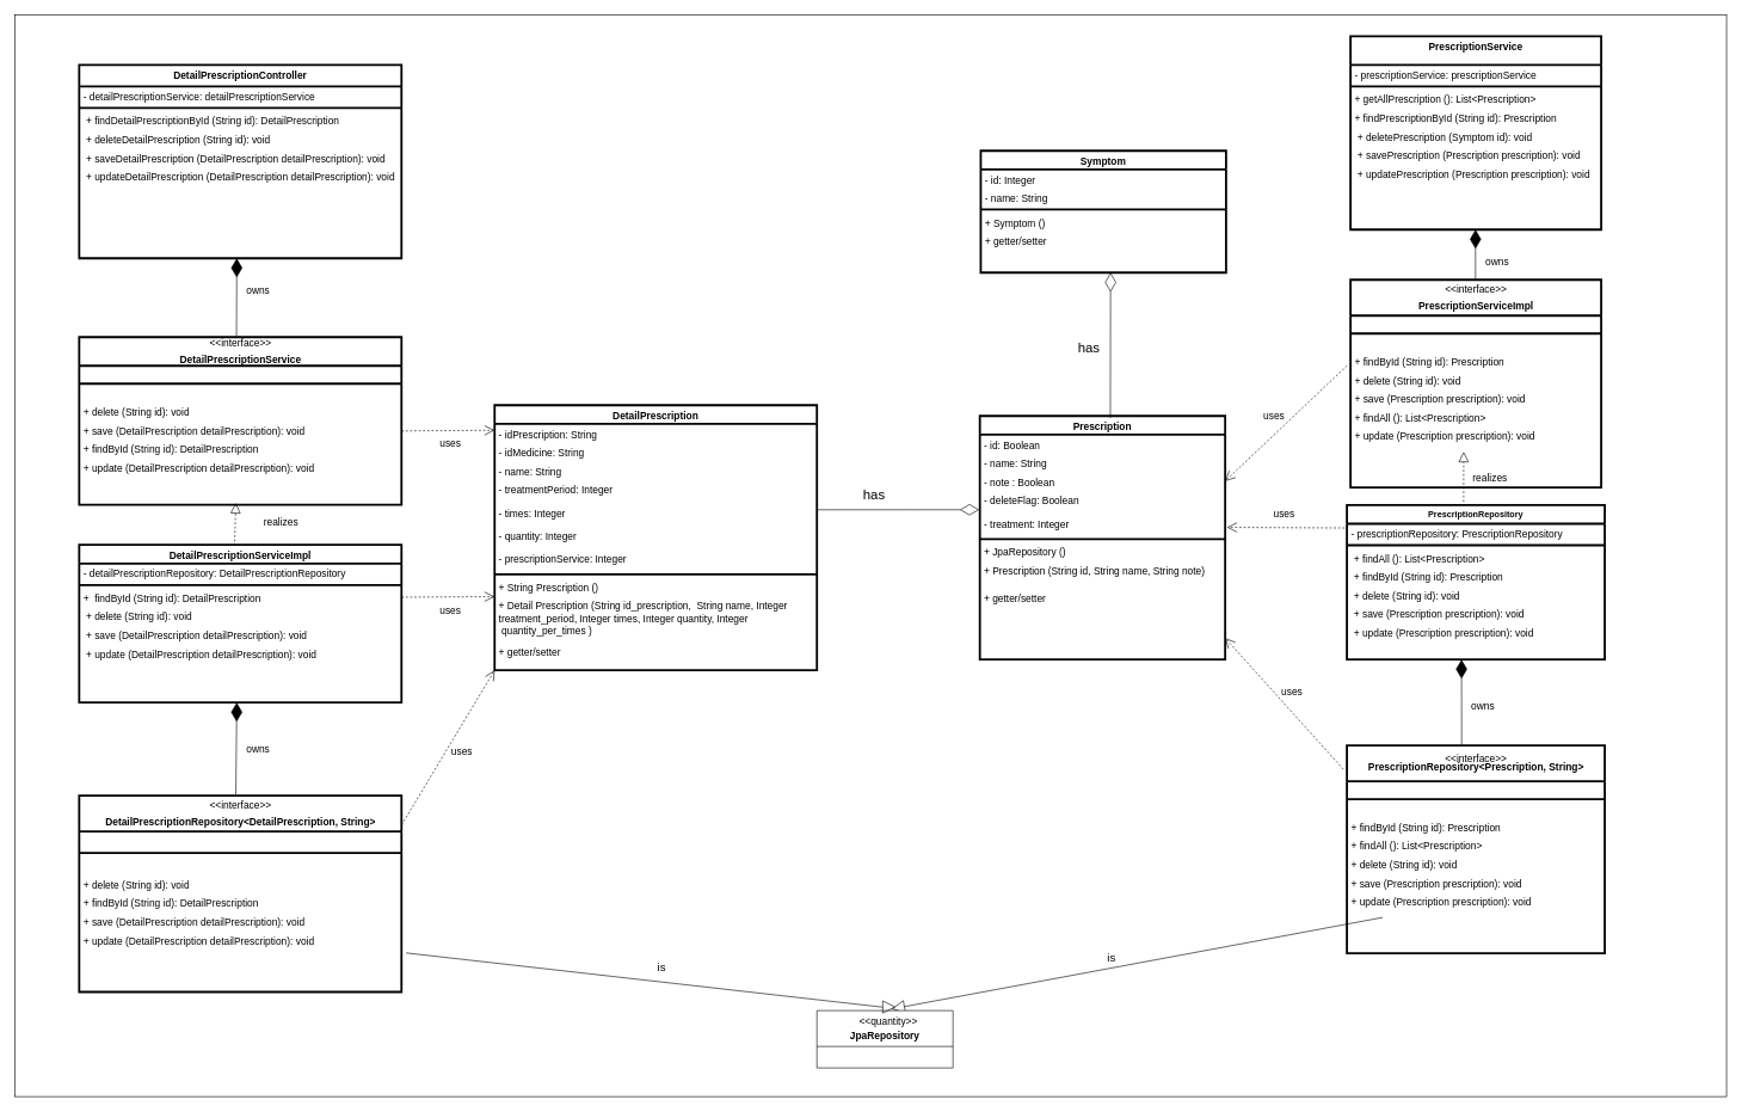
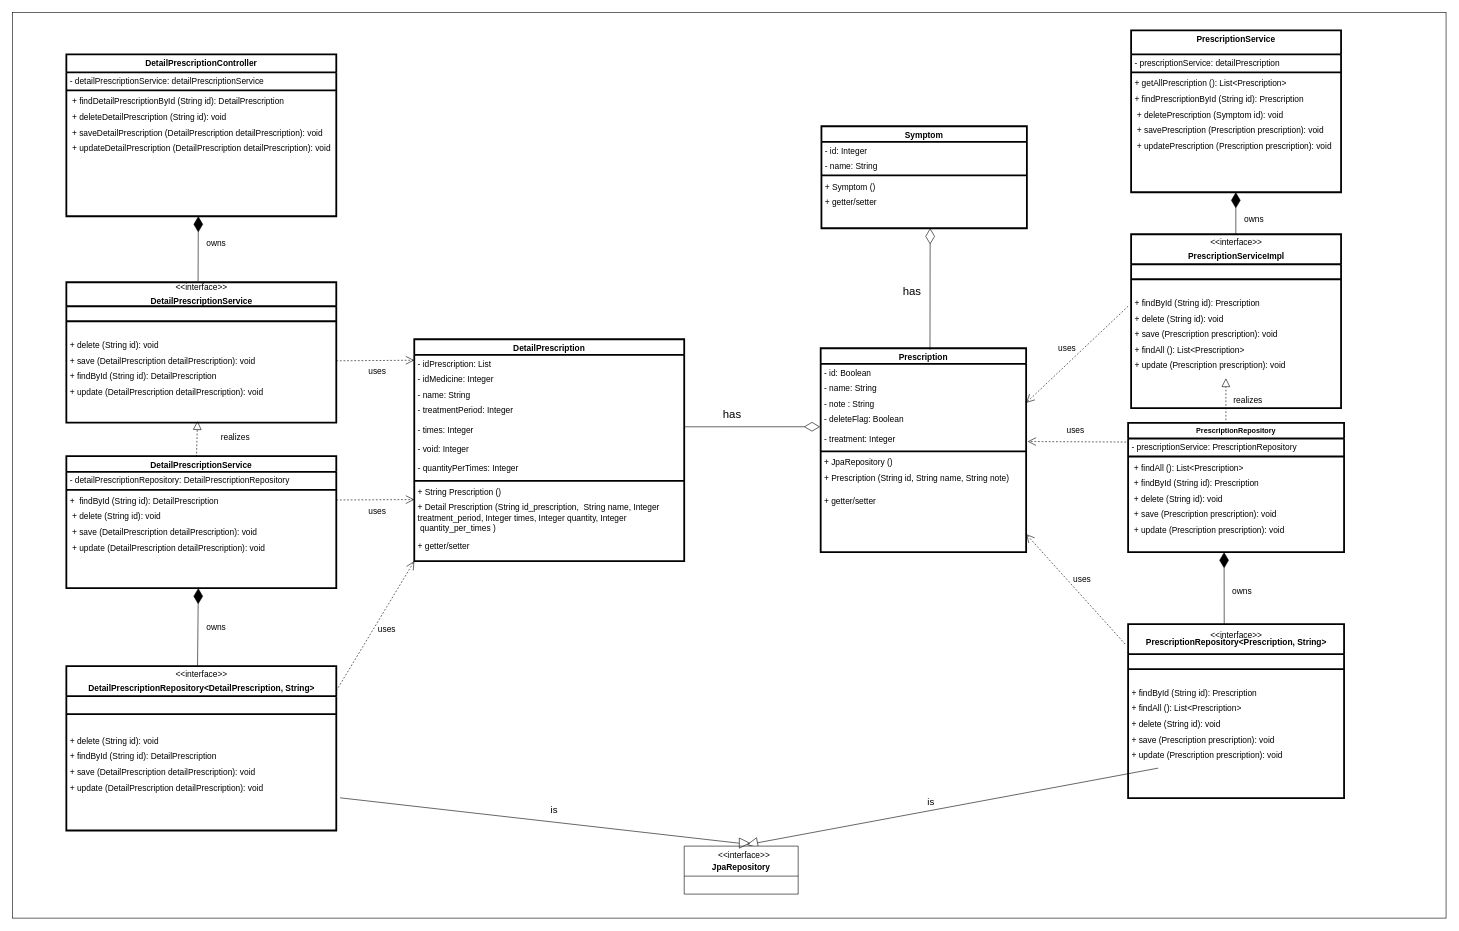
- <mxCell id="19" value="- prescriptionService: prescriptionService" style="text;align=left;verticalAlign=top;spacingLeft=4;spacingRight=4;overflow=hidden;rotatable=0;points=[[0,0.5],[1,0.5]];portConstraint=eastwest;fontSize=14;" parent="18" vertex="1"><mxGeometry y="40" width="350" height="26" as="geometry" /></mxCell>
+ <mxCell id="19" value="- prescriptionService: detailPrescription" style="text;align=left;verticalAlign=top;spacingLeft=4;spacingRight=4;overflow=hidden;rotatable=0;points=[[0,0.5],[1,0.5]];portConstraint=eastwest;fontSize=14;" parent="18" vertex="1"><mxGeometry y="40" width="350" height="26" as="geometry" /></mxCell>
- <mxCell id="49" value="- idPrescription: String" style="text;align=left;verticalAlign=top;spacingLeft=4;spacingRight=4;overflow=hidden;rotatable=0;points=[[0,0.5],[1,0.5]];portConstraint=eastwest;fontSize=14;" parent="48" vertex="1"><mxGeometry y="26" width="450" height="26" as="geometry" /></mxCell>
+ <mxCell id="49" value="- idPrescription: List" style="text;align=left;verticalAlign=top;spacingLeft=4;spacingRight=4;overflow=hidden;rotatable=0;points=[[0,0.5],[1,0.5]];portConstraint=eastwest;fontSize=14;" parent="48" vertex="1"><mxGeometry y="26" width="450" height="26" as="geometry" /></mxCell>
- <mxCell id="50" value="- idMedicine: String" style="text;align=left;verticalAlign=top;spacingLeft=4;spacingRight=4;overflow=hidden;rotatable=0;points=[[0,0.5],[1,0.5]];portConstraint=eastwest;fontSize=14;" parent="48" vertex="1"><mxGeometry y="52" width="450" height="26" as="geometry" /></mxCell>
+ <mxCell id="50" value="- idMedicine: Integer" style="text;align=left;verticalAlign=top;spacingLeft=4;spacingRight=4;overflow=hidden;rotatable=0;points=[[0,0.5],[1,0.5]];portConstraint=eastwest;fontSize=14;" parent="48" vertex="1"><mxGeometry y="52" width="450" height="26" as="geometry" /></mxCell>
- <mxCell id="9" value="- note : Boolean" style="text;align=left;verticalAlign=top;spacingLeft=4;spacingRight=4;overflow=hidden;rotatable=0;points=[[0,0.5],[1,0.5]];portConstraint=eastwest;fontSize=14;" parent="6" vertex="1"><mxGeometry y="78" width="342.5" height="26" as="geometry" /></mxCell>
+ <mxCell id="9" value="- note : String" style="text;align=left;verticalAlign=top;spacingLeft=4;spacingRight=4;overflow=hidden;rotatable=0;points=[[0,0.5],[1,0.5]];portConstraint=eastwest;fontSize=14;" parent="6" vertex="1"><mxGeometry y="78" width="342.5" height="26" as="geometry" /></mxCell>
- <mxCell id="34" value="- prescriptionRepository: PrescriptionRepository" style="text;align=left;verticalAlign=top;spacingLeft=4;spacingRight=4;overflow=hidden;rotatable=0;points=[[0,0.5],[1,0.5]];portConstraint=eastwest;fontSize=14;" parent="33" vertex="1"><mxGeometry y="26" width="360" height="26" as="geometry" /></mxCell>
+ <mxCell id="34" value="- prescriptionService: PrescriptionRepository" style="text;align=left;verticalAlign=top;spacingLeft=4;spacingRight=4;overflow=hidden;rotatable=0;points=[[0,0.5],[1,0.5]];portConstraint=eastwest;fontSize=14;" parent="33" vertex="1"><mxGeometry y="26" width="360" height="26" as="geometry" /></mxCell>
- <mxCell id="54" value="- quantity: Integer&#10;" style="text;align=left;verticalAlign=top;spacingLeft=4;spacingRight=4;overflow=hidden;rotatable=0;points=[[0,0.5],[1,0.5]];portConstraint=eastwest;rounded=0;shadow=0;html=0;fontSize=14;" parent="48" vertex="1"><mxGeometry y="168" width="450" height="32" as="geometry" /></mxCell>
+ <mxCell id="54" value="- void: Integer&#10;" style="text;align=left;verticalAlign=top;spacingLeft=4;spacingRight=4;overflow=hidden;rotatable=0;points=[[0,0.5],[1,0.5]];portConstraint=eastwest;rounded=0;shadow=0;html=0;fontSize=14;" parent="48" vertex="1"><mxGeometry y="168" width="450" height="32" as="geometry" /></mxCell>
- <mxCell id="74" value="DetailPrescriptionServiceImpl" style="swimlane;fontStyle=1;align=center;verticalAlign=top;childLayout=stackLayout;horizontal=1;startSize=26;horizontalStack=0;resizeParent=1;resizeLast=0;collapsible=1;marginBottom=0;rounded=0;shadow=0;strokeWidth=3;fontSize=14;" parent="1" vertex="1"><mxGeometry x="110" y="760" width="450" height="220" as="geometry"><mxRectangle x="230" y="140" width="160" height="26" as="alternateBounds" /></mxGeometry></mxCell>
+ <mxCell id="74" value="DetailPrescriptionService" style="swimlane;fontStyle=1;align=center;verticalAlign=top;childLayout=stackLayout;horizontal=1;startSize=26;horizontalStack=0;resizeParent=1;resizeLast=0;collapsible=1;marginBottom=0;rounded=0;shadow=0;strokeWidth=3;fontSize=14;" parent="1" vertex="1"><mxGeometry x="110" y="760" width="450" height="220" as="geometry"><mxRectangle x="230" y="140" width="160" height="26" as="alternateBounds" /></mxGeometry></mxCell>
- <mxCell id="55" value="- prescriptionService: Integer&#10;" style="text;align=left;verticalAlign=top;spacingLeft=4;spacingRight=4;overflow=hidden;rotatable=0;points=[[0,0.5],[1,0.5]];portConstraint=eastwest;rounded=0;shadow=0;html=0;fontSize=14;" parent="48" vertex="1"><mxGeometry y="200" width="450" height="32" as="geometry" /></mxCell>
+ <mxCell id="55" value="- quantityPerTimes: Integer&#10;" style="text;align=left;verticalAlign=top;spacingLeft=4;spacingRight=4;overflow=hidden;rotatable=0;points=[[0,0.5],[1,0.5]];portConstraint=eastwest;rounded=0;shadow=0;html=0;fontSize=14;" parent="48" vertex="1"><mxGeometry y="200" width="450" height="32" as="geometry" /></mxCell>
- <mxCell id="96" value="&amp;lt;&amp;lt;quantity&amp;gt;&amp;gt;" style="text;html=1;strokeColor=none;fillColor=none;align=center;verticalAlign=middle;whiteSpace=wrap;rounded=0;fontSize=14;" parent="95" vertex="1"><mxGeometry x="70" width="60" height="30" as="geometry" /></mxCell>
+ <mxCell id="96" value="&amp;lt;&amp;lt;interface&amp;gt;&amp;gt;" style="text;html=1;strokeColor=none;fillColor=none;align=center;verticalAlign=middle;whiteSpace=wrap;rounded=0;fontSize=14;" parent="95" vertex="1"><mxGeometry x="70" width="60" height="30" as="geometry" /></mxCell>
